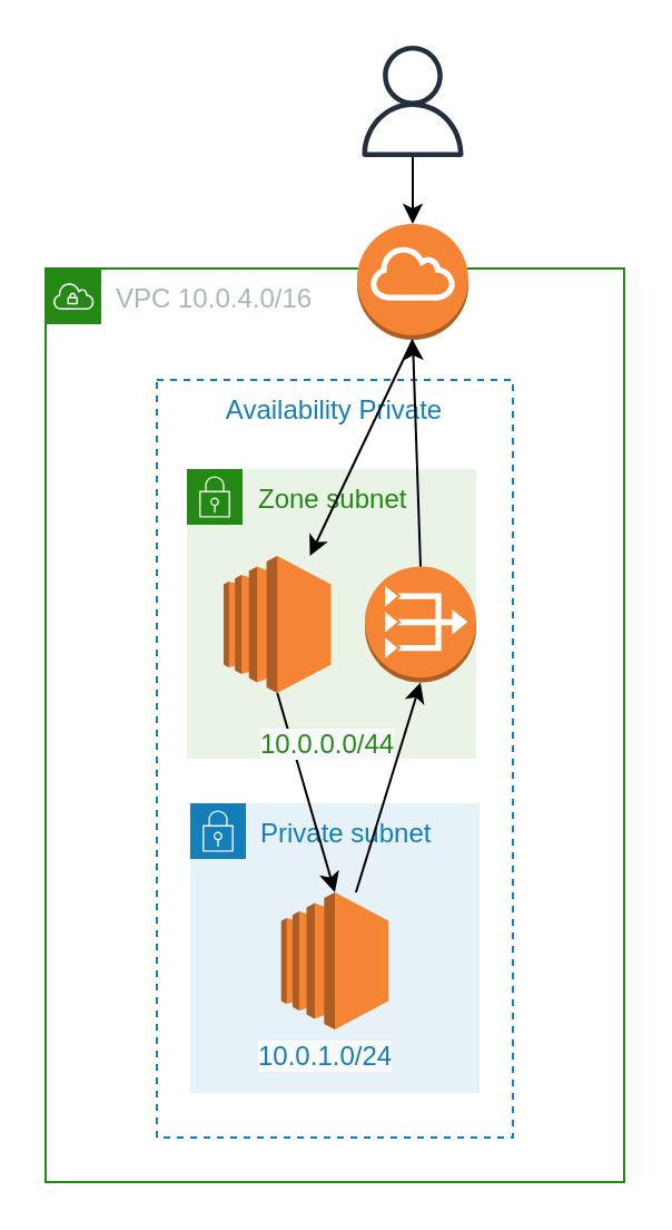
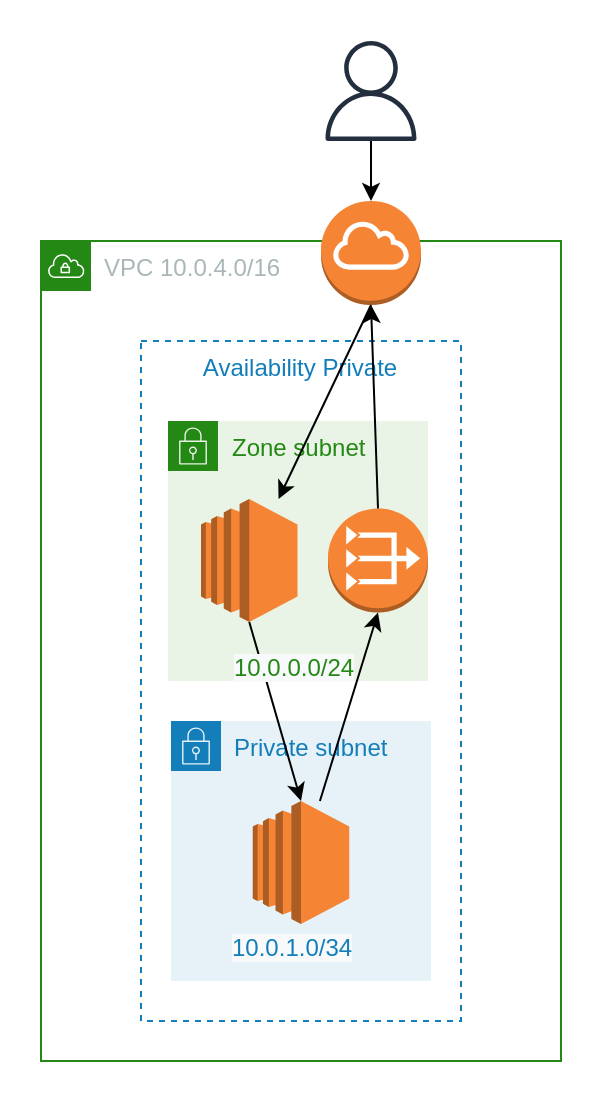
- <mxCell id="16" value="&lt;span style=&quot;color: rgb(36 , 136 , 20) ; font-family: &amp;#34;helvetica&amp;#34; ; font-size: 12px ; font-style: normal ; font-weight: 400 ; letter-spacing: normal ; text-align: left ; text-indent: 0px ; text-transform: none ; word-spacing: 0px ; background-color: rgb(248 , 249 , 250) ; display: inline ; float: none&quot;&gt;10.0.0.0/44&lt;br&gt;&lt;/span&gt;" style="text;whiteSpace=wrap;html=1;" parent="1" vertex="1"><mxGeometry x="115" y="320" width="100" height="30" as="geometry" /></mxCell>
+ <mxCell id="16" value="&lt;span style=&quot;color: rgb(36 , 136 , 20) ; font-family: &amp;#34;helvetica&amp;#34; ; font-size: 12px ; font-style: normal ; font-weight: 400 ; letter-spacing: normal ; text-align: left ; text-indent: 0px ; text-transform: none ; word-spacing: 0px ; background-color: rgb(248 , 249 , 250) ; display: inline ; float: none&quot;&gt;10.0.0.0/24&lt;br&gt;&lt;/span&gt;" style="text;whiteSpace=wrap;html=1;" parent="1" vertex="1"><mxGeometry x="115" y="320" width="100" height="30" as="geometry" /></mxCell>
- <mxCell id="17" value="&lt;span style=&quot;color: rgb(20 , 126 , 186) ; font-family: &amp;#34;helvetica&amp;#34; ; font-size: 12px ; font-style: normal ; font-weight: 400 ; letter-spacing: normal ; text-align: left ; text-indent: 0px ; text-transform: none ; word-spacing: 0px ; background-color: rgb(248 , 249 , 250) ; display: inline ; float: none&quot;&gt;10.0.1.0/24&lt;/span&gt;" style="text;whiteSpace=wrap;html=1;" parent="1" vertex="1"><mxGeometry x="113.5" y="460" width="100" height="30" as="geometry" /></mxCell>
+ <mxCell id="17" value="&lt;span style=&quot;color: rgb(20 , 126 , 186) ; font-family: &amp;#34;helvetica&amp;#34; ; font-size: 12px ; font-style: normal ; font-weight: 400 ; letter-spacing: normal ; text-align: left ; text-indent: 0px ; text-transform: none ; word-spacing: 0px ; background-color: rgb(248 , 249 , 250) ; display: inline ; float: none&quot;&gt;10.0.1.0/34&lt;/span&gt;" style="text;whiteSpace=wrap;html=1;" parent="1" vertex="1"><mxGeometry x="113.5" y="460" width="100" height="30" as="geometry" /></mxCell>
